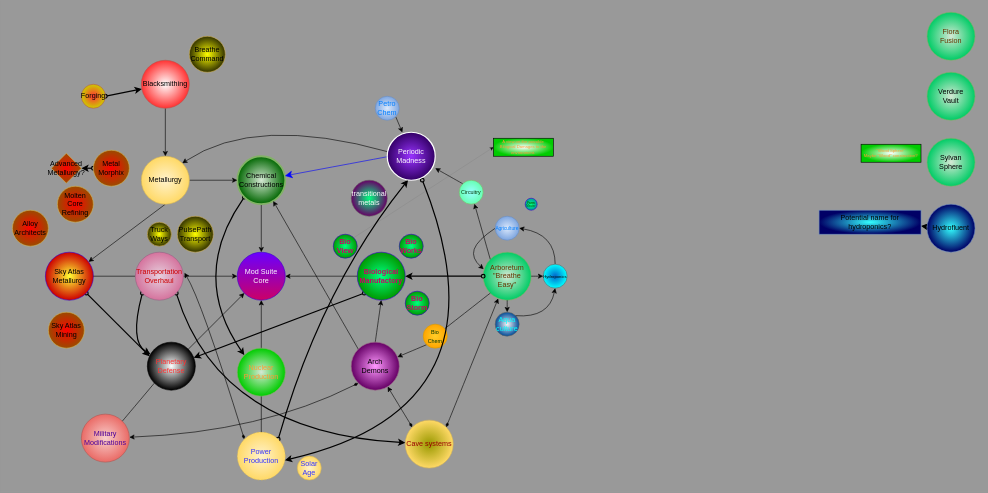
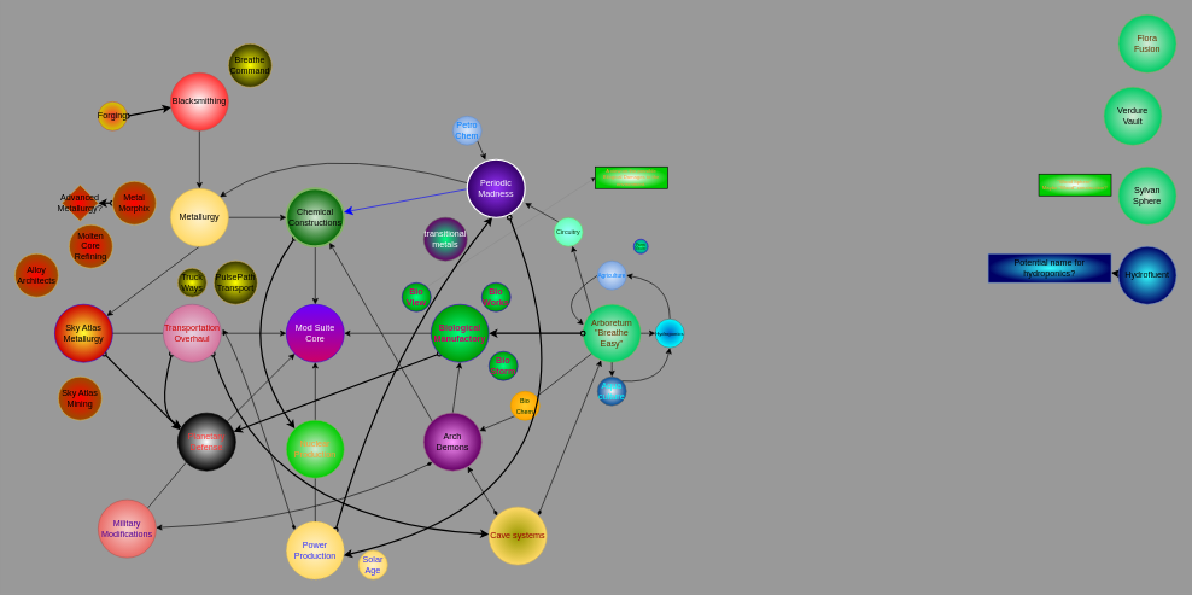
- <mxCell id="59" value="&lt;div style=&quot;&quot;&gt;Verdure&lt;br&gt;Vault&lt;/div&gt;" style="ellipse;whiteSpace=wrap;html=1;fillColor=#d5e8d4;strokeColor=#82b366;gradientColor=#00CC66;gradientDirection=radial;align=center;" parent="1" vertex="1"><mxGeometry x="1545" y="120" width="80" height="80" as="geometry" /></mxCell>
+ <mxCell id="59" value="&lt;div style=&quot;&quot;&gt;Verdure&lt;br&gt;Vault&lt;/div&gt;" style="ellipse;whiteSpace=wrap;html=1;fillColor=#d5e8d4;strokeColor=#82b366;gradientColor=#00CC66;gradientDirection=radial;align=center;" parent="1" vertex="1"><mxGeometry x="1525" y="120" width="80" height="80" as="geometry" /></mxCell>
